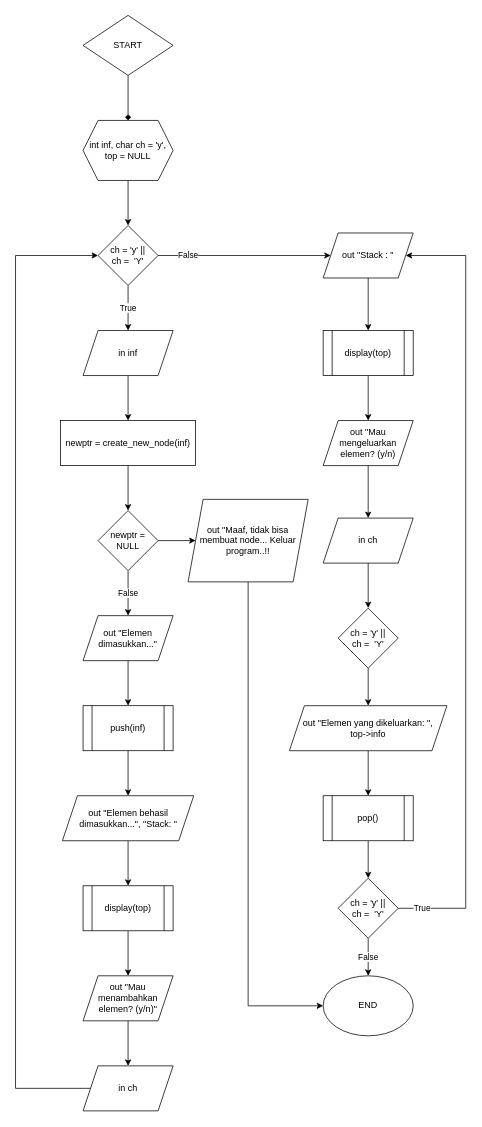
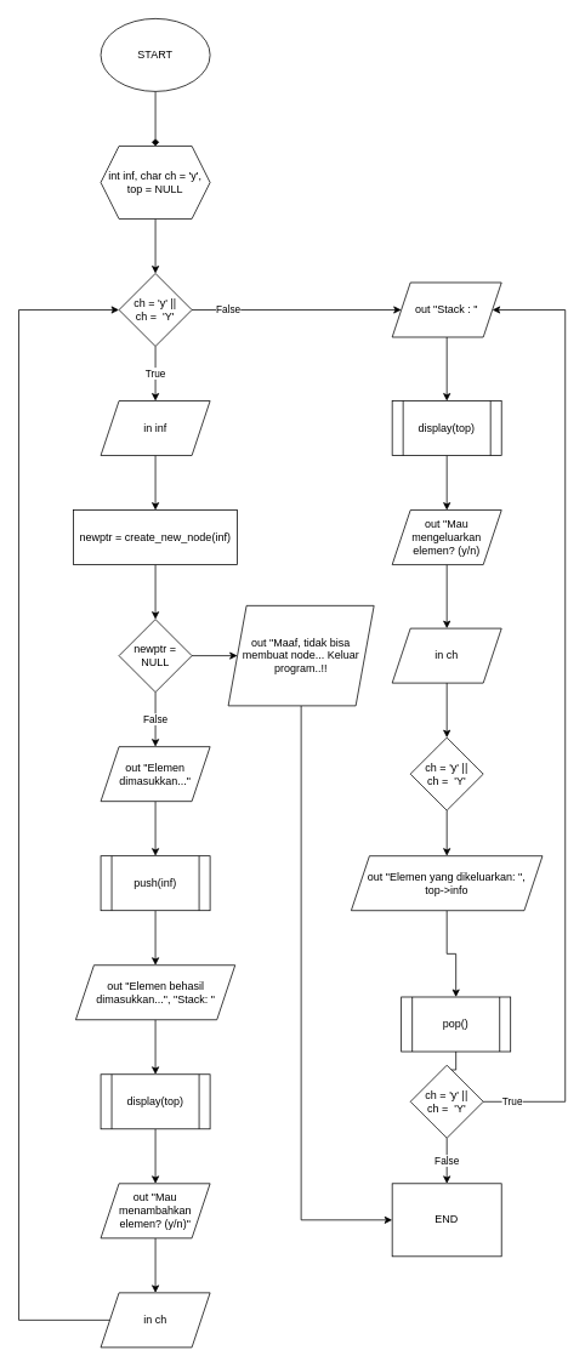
- <mxCell id="3" value="START" style="rhombus;whiteSpace=wrap;html=1;" vertex="1" parent="1"><mxGeometry x="110" y="20" width="120" height="80" as="geometry" /></mxCell>
+ <mxCell id="3" value="START" style="ellipse;whiteSpace=wrap;html=1;" vertex="1" parent="1"><mxGeometry x="110" y="20" width="120" height="80" as="geometry" /></mxCell>
- <mxCell id="41" value="pop()" style="shape=process;whiteSpace=wrap;html=1;backgroundOutline=1;" vertex="1" parent="1"><mxGeometry x="430" y="1060" width="120" height="60" as="geometry" /></mxCell>
+ <mxCell id="41" value="pop()" style="shape=process;whiteSpace=wrap;html=1;backgroundOutline=1;" vertex="1" parent="1"><mxGeometry x="440" y="1095" width="120" height="60" as="geometry" /></mxCell>
- <mxCell id="45" value="END" style="ellipse;whiteSpace=wrap;html=1;" vertex="1" parent="1"><mxGeometry x="430" y="1300" width="120" height="80" as="geometry" /></mxCell>
+ <mxCell id="45" value="END" style="whiteSpace=wrap;html=1;rounded=0;" vertex="1" parent="1"><mxGeometry x="430" y="1300" width="120" height="80" as="geometry" /></mxCell>
